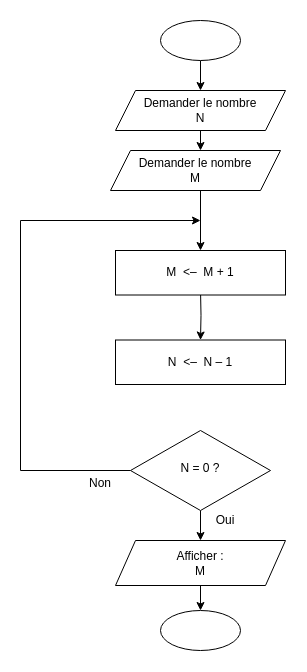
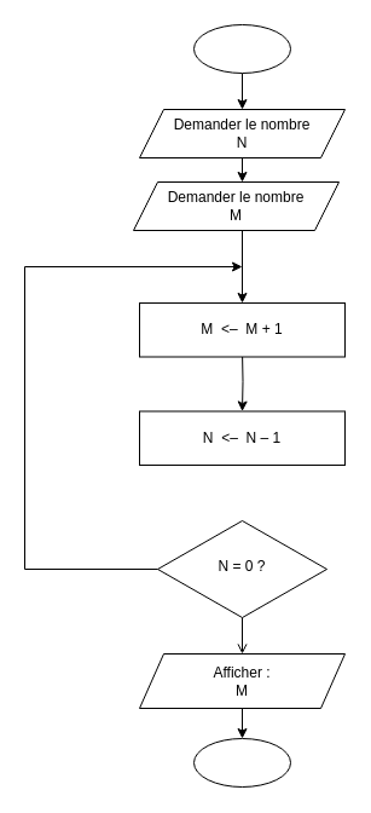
- <mxCell id="15" value="Non" style="text;html=1;strokeColor=none;fillColor=none;align=center;verticalAlign=middle;whiteSpace=wrap;rounded=0;" parent="1" vertex="1"><mxGeometry x="80" y="470" width="40" height="25" as="geometry" /></mxCell>
- <mxCell id="14" value="Oui" style="text;html=1;strokeColor=none;fillColor=none;align=center;verticalAlign=middle;whiteSpace=wrap;rounded=0;" parent="1" vertex="1"><mxGeometry x="200" y="510" width="50" height="20" as="geometry" /></mxCell>
- <mxCell id="4" style="edgeStyle=orthogonalEdgeStyle;rounded=0;orthogonalLoop=1;jettySize=auto;html=1;" parent="1" source="5" target="16" edge="1"><mxGeometry relative="1" as="geometry" /></mxCell>
+ <mxCell id="4" style="edgeStyle=orthogonalEdgeStyle;rounded=0;orthogonalLoop=1;jettySize=auto;html=1;endArrow=open;" parent="1" source="5" target="16" edge="1"><mxGeometry relative="1" as="geometry" /></mxCell>
